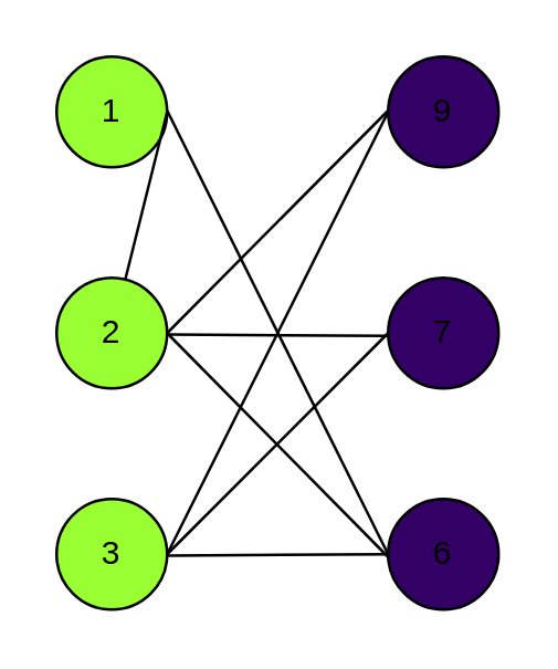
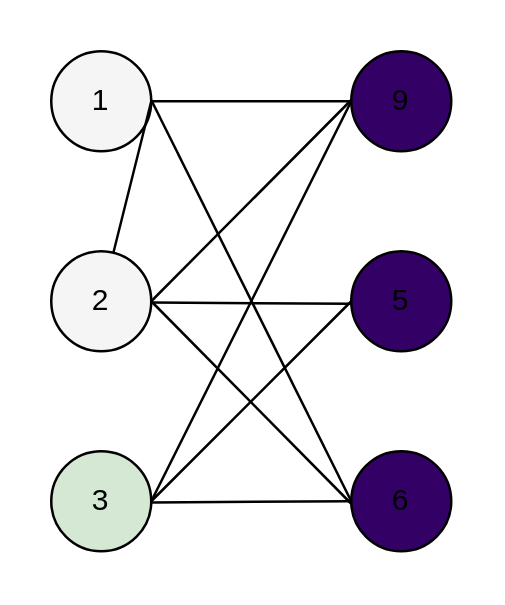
- <mxCell id="2" value="1" style="ellipse;whiteSpace=wrap;html=1;aspect=fixed;fillColor=#99FF33;" vertex="1" parent="1"><mxGeometry x="20" y="20" width="40" height="40" as="geometry" /></mxCell>
+ <mxCell id="2" value="1" style="ellipse;whiteSpace=wrap;html=1;aspect=fixed;fillColor=#f5f5f5;" vertex="1" parent="1"><mxGeometry x="20" y="20" width="40" height="40" as="geometry" /></mxCell>
+ <mxCell id="8" value="" style="endArrow=none;html=1;exitX=1;exitY=0.5;exitDx=0;exitDy=0;entryX=0;entryY=0.5;entryDx=0;entryDy=0;" edge="1" parent="1" source="2" target="5"><mxGeometry width="50" height="50" relative="1" as="geometry"><mxPoint x="160" y="150" as="sourcePoint" /><mxPoint x="210" y="100" as="targetPoint" /></mxGeometry></mxCell>
- <mxCell id="7" value="2" style="ellipse;whiteSpace=wrap;html=1;aspect=fixed;fillColor=#99FF33;" vertex="1" parent="1"><mxGeometry x="20" y="100" width="40" height="40" as="geometry" /></mxCell>
+ <mxCell id="7" value="2" style="ellipse;whiteSpace=wrap;html=1;aspect=fixed;fillColor=#f5f5f5;" vertex="1" parent="1"><mxGeometry x="20" y="100" width="40" height="40" as="geometry" /></mxCell>
- <mxCell id="4" value="7" style="ellipse;whiteSpace=wrap;html=1;aspect=fixed;fillColor=#330066;" vertex="1" parent="1"><mxGeometry x="140" y="100" width="40" height="40" as="geometry" /></mxCell>
+ <mxCell id="4" value="5" style="ellipse;whiteSpace=wrap;html=1;aspect=fixed;fillColor=#330066;" vertex="1" parent="1"><mxGeometry x="140" y="100" width="40" height="40" as="geometry" /></mxCell>
- <mxCell id="6" value="3" style="ellipse;whiteSpace=wrap;html=1;aspect=fixed;fillColor=#99FF33;" vertex="1" parent="1"><mxGeometry x="20" y="180" width="40" height="40" as="geometry" /></mxCell>
+ <mxCell id="6" value="3" style="ellipse;whiteSpace=wrap;html=1;aspect=fixed;fillColor=#d5e8d4;" vertex="1" parent="1"><mxGeometry x="20" y="180" width="40" height="40" as="geometry" /></mxCell>
